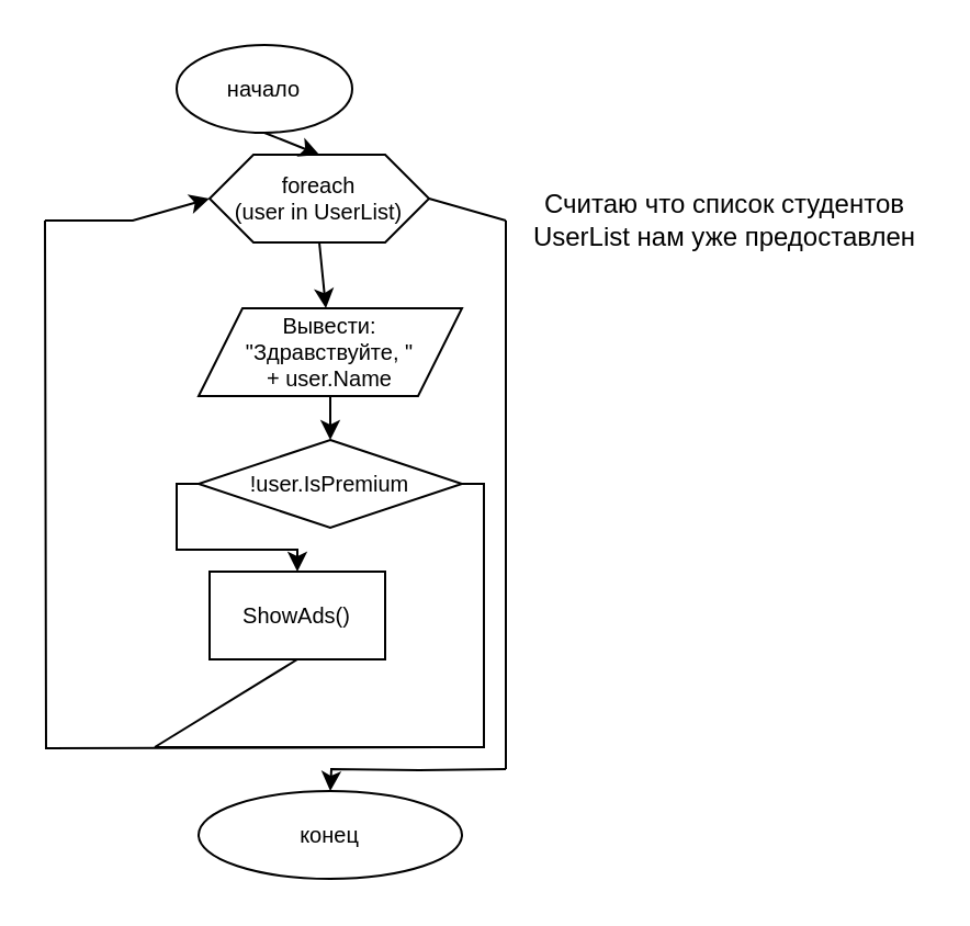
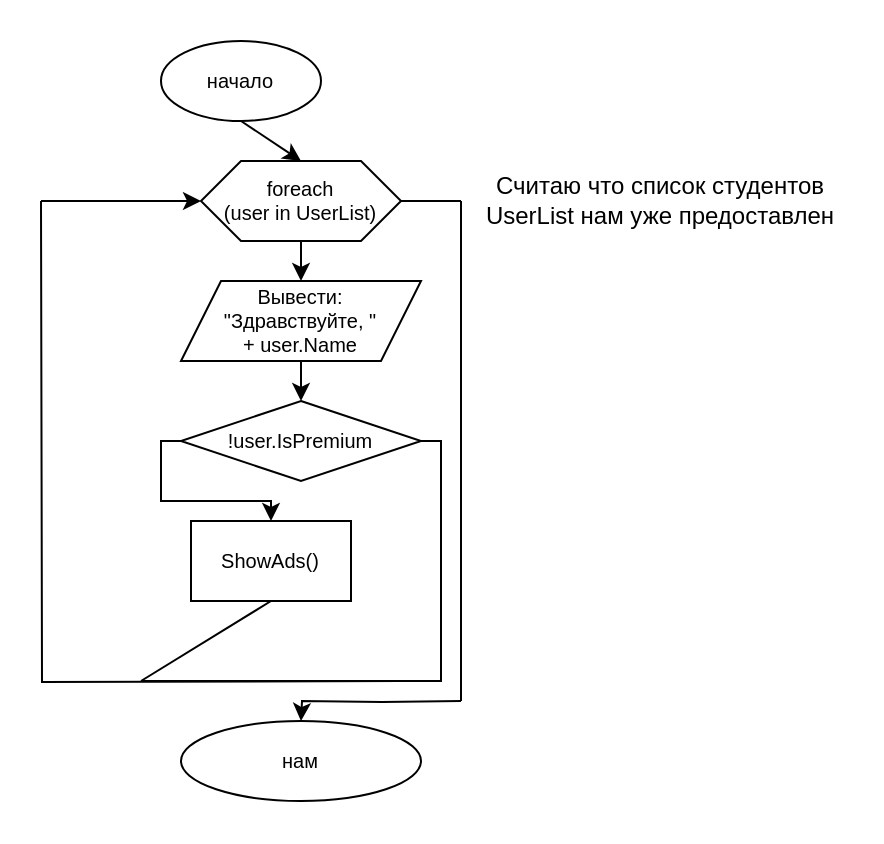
- <mxCell id="3" value="foreach&lt;br style=&quot;font-size: 10px;&quot;&gt;(user in UserList)" style="shape=hexagon;perimeter=hexagonPerimeter2;whiteSpace=wrap;html=1;fixedSize=1;fontSize=10;" vertex="1" parent="1"><mxGeometry x="95" y="70" width="100" height="40" as="geometry" /></mxCell>
+ <mxCell id="3" value="foreach&lt;br style=&quot;font-size: 10px;&quot;&gt;(user in UserList)" style="shape=hexagon;perimeter=hexagonPerimeter2;whiteSpace=wrap;html=1;fixedSize=1;fontSize=10;" vertex="1" parent="1"><mxGeometry x="100" y="80" width="100" height="40" as="geometry" /></mxCell>
- <mxCell id="18" value="конец" style="ellipse;whiteSpace=wrap;html=1;fontSize=10;" vertex="1" parent="1"><mxGeometry x="90" y="360" width="120" height="40" as="geometry" /></mxCell>
+ <mxCell id="18" value="нам" style="ellipse;whiteSpace=wrap;html=1;fontSize=10;" vertex="1" parent="1"><mxGeometry x="90" y="360" width="120" height="40" as="geometry" /></mxCell>
